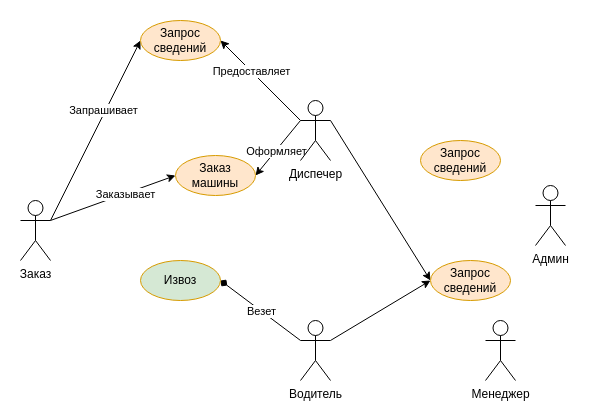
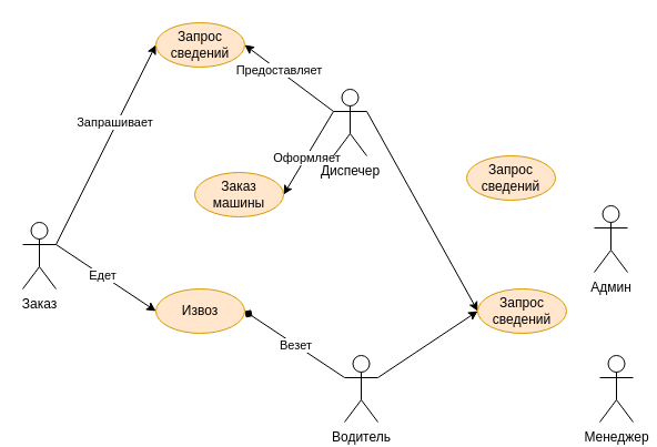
- <mxCell id="9" value="Диспечер" style="shape=umlActor;verticalLabelPosition=bottom;verticalAlign=top;html=1;outlineConnect=0;rounded=1;" vertex="1" parent="1"><mxGeometry x="300" y="100" width="30" height="60" as="geometry" /></mxCell>
+ <mxCell id="9" value="Диспечер" style="shape=umlActor;verticalLabelPosition=bottom;verticalAlign=top;html=1;outlineConnect=0;rounded=1;" vertex="1" parent="1"><mxGeometry x="300" y="80" width="30" height="60" as="geometry" /></mxCell>
- <mxCell id="14" style="rounded=1;orthogonalLoop=1;jettySize=auto;html=1;exitX=1;exitY=0.333;exitDx=0;exitDy=0;exitPerimeter=0;entryX=0;entryY=0.5;entryDx=0;entryDy=0;" edge="1" parent="1" source="20" target="21"><mxGeometry relative="1" as="geometry" /></mxCell>
- <mxCell id="15" value="Заказывает" style="edgeLabel;html=1;align=center;verticalAlign=middle;resizable=0;points=[];rounded=1;" vertex="1" connectable="0" parent="14"><mxGeometry x="0.196" relative="1" as="geometry"><mxPoint as="offset" /></mxGeometry></mxCell>
+ <mxCell id="16" style="rounded=1;orthogonalLoop=1;jettySize=auto;html=1;exitX=1;exitY=0.333;exitDx=0;exitDy=0;exitPerimeter=0;entryX=0;entryY=0.5;entryDx=0;entryDy=0;" edge="1" parent="1" source="20" target="22"><mxGeometry relative="1" as="geometry" /></mxCell>
+ <mxCell id="17" value="Едет" style="edgeLabel;html=1;align=center;verticalAlign=middle;resizable=0;points=[];rounded=1;" vertex="1" connectable="0" parent="16"><mxGeometry x="-0.067" relative="1" as="geometry"><mxPoint as="offset" /></mxGeometry></mxCell>
- <mxCell id="22" value="Извоз" style="ellipse;whiteSpace=wrap;html=1;fillColor=#d5e8d4;strokeColor=#d79b00;rounded=1;" vertex="1" parent="1"><mxGeometry x="140" y="260" width="80" height="40" as="geometry" /></mxCell>
+ <mxCell id="22" value="Извоз" style="ellipse;whiteSpace=wrap;html=1;fillColor=#ffe6cc;strokeColor=#d79b00;rounded=1;" vertex="1" parent="1"><mxGeometry x="140" y="260" width="80" height="40" as="geometry" /></mxCell>
- <mxCell id="13" value="Водитель" style="shape=umlActor;verticalLabelPosition=bottom;verticalAlign=top;html=1;outlineConnect=0;rounded=1;" vertex="1" parent="1"><mxGeometry x="300" y="320" width="30" height="60" as="geometry" /></mxCell>
+ <mxCell id="13" value="Водитель" style="shape=umlActor;verticalLabelPosition=bottom;verticalAlign=top;html=1;outlineConnect=0;rounded=1;" vertex="1" parent="1"><mxGeometry x="310" y="320" width="30" height="60" as="geometry" /></mxCell>
- <mxCell id="3" value="Менеджер" style="shape=umlActor;verticalLabelPosition=bottom;verticalAlign=top;html=1;outlineConnect=0;rounded=1;" vertex="1" parent="1"><mxGeometry x="485" y="320" width="30" height="60" as="geometry" /></mxCell>
+ <mxCell id="3" value="Менеджер" style="shape=umlActor;verticalLabelPosition=bottom;verticalAlign=top;html=1;outlineConnect=0;rounded=1;" vertex="1" parent="1"><mxGeometry x="540" y="320" width="30" height="60" as="geometry" /></mxCell>
